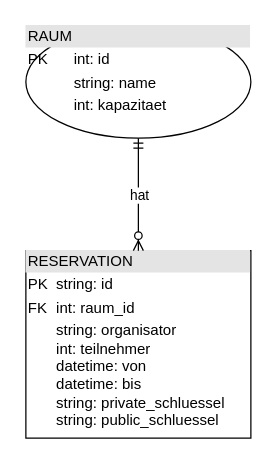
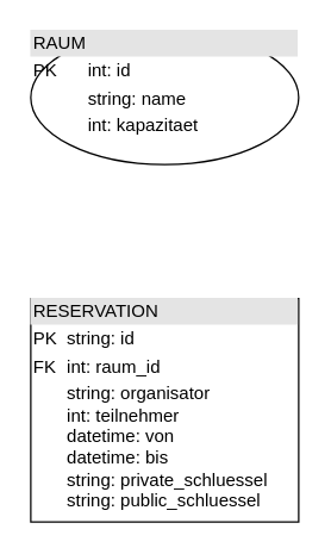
- <mxCell id="4" value="" style="fontSize=12;html=1;endArrow=ERzeroToMany;startArrow=ERmandOne;rounded=0;exitX=0.5;exitY=1;exitDx=0;exitDy=0;entryX=0.5;entryY=0;entryDx=0;entryDy=0;" edge="1" parent="1" source="2" target="3"><mxGeometry width="100" height="100" relative="1" as="geometry"><mxPoint x="134.96" y="90" as="sourcePoint" /><mxPoint x="140" y="267.03" as="targetPoint" /></mxGeometry></mxCell>
- <mxCell id="5" value="hat" style="edgeLabel;html=1;align=center;verticalAlign=middle;resizable=0;points=[];" vertex="1" connectable="0" parent="4"><mxGeometry x="-0.004" relative="1" as="geometry"><mxPoint as="offset" /></mxGeometry></mxCell>
